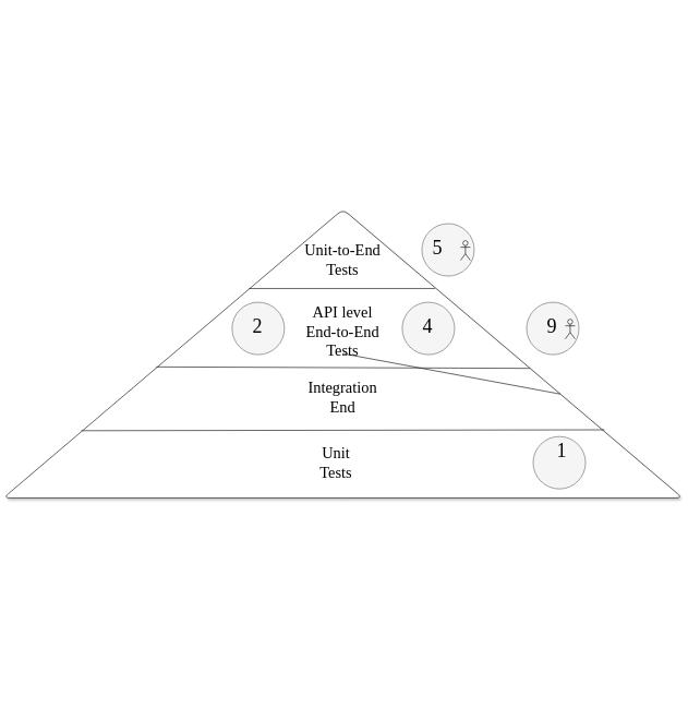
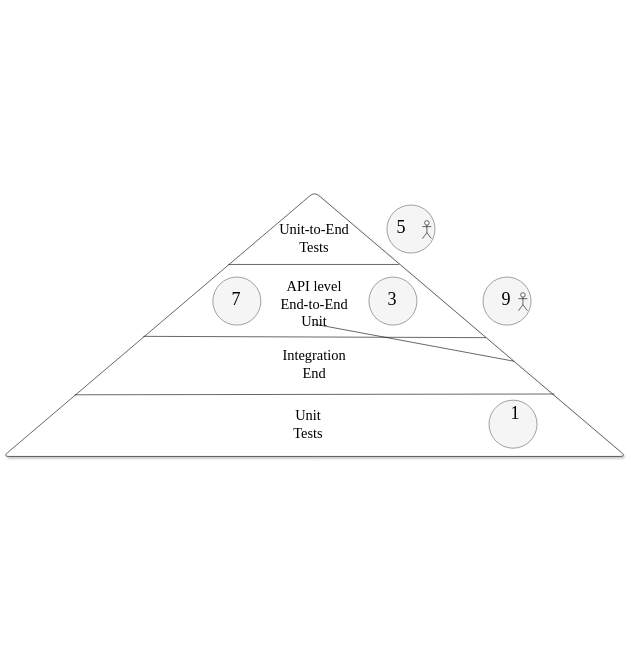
- <mxCell id="24" value="&lt;font style=&quot;font-size: 30px&quot; face=&quot;Tahoma&quot;&gt;2&lt;/font&gt;" style="text;html=1;strokeColor=none;fillColor=none;align=center;verticalAlign=middle;whiteSpace=wrap;rounded=0;" parent="22" vertex="1"><mxGeometry x="19" y="26" width="40" height="20" as="geometry" /></mxCell>
+ <mxCell id="24" value="&lt;font style=&quot;font-size: 30px&quot; face=&quot;Tahoma&quot;&gt;7&lt;/font&gt;" style="text;html=1;strokeColor=none;fillColor=none;align=center;verticalAlign=middle;whiteSpace=wrap;rounded=0;" parent="22" vertex="1"><mxGeometry x="19" y="26" width="40" height="20" as="geometry" /></mxCell>
- <mxCell id="27" value="&lt;font style=&quot;font-size: 30px&quot; face=&quot;Tahoma&quot;&gt;4&lt;/font&gt;" style="text;html=1;strokeColor=none;fillColor=none;align=center;verticalAlign=middle;whiteSpace=wrap;rounded=0;" parent="25" vertex="1"><mxGeometry x="19" y="26" width="40" height="20" as="geometry" /></mxCell>
+ <mxCell id="27" value="&lt;font style=&quot;font-size: 30px&quot; face=&quot;Tahoma&quot;&gt;3&lt;/font&gt;" style="text;html=1;strokeColor=none;fillColor=none;align=center;verticalAlign=middle;whiteSpace=wrap;rounded=0;" parent="25" vertex="1"><mxGeometry x="19" y="26" width="40" height="20" as="geometry" /></mxCell>
- <mxCell id="15" value="&lt;div style=&quot;font-size: 24px&quot;&gt;&lt;font style=&quot;font-size: 24px&quot; face=&quot;Tahoma&quot;&gt;API level &lt;br&gt;&lt;/font&gt;&lt;/div&gt;&lt;div style=&quot;font-size: 24px&quot;&gt;&lt;font style=&quot;font-size: 24px&quot; face=&quot;Tahoma&quot;&gt;End-to-End&lt;/font&gt;&lt;/div&gt;&lt;div style=&quot;font-size: 24px&quot;&gt;&lt;font style=&quot;font-size: 24px&quot; face=&quot;Tahoma&quot;&gt; Tests&lt;/font&gt;&lt;/div&gt;" style="text;html=1;strokeColor=none;fillColor=none;align=center;verticalAlign=middle;whiteSpace=wrap;rounded=0;" vertex="1" parent="1"><mxGeometry x="110.38" y="461" width="260" height="90" as="geometry" /></mxCell>
+ <mxCell id="15" value="&lt;div style=&quot;font-size: 24px&quot;&gt;&lt;font style=&quot;font-size: 24px&quot; face=&quot;Tahoma&quot;&gt;API level &lt;br&gt;&lt;/font&gt;&lt;/div&gt;&lt;div style=&quot;font-size: 24px&quot;&gt;&lt;font style=&quot;font-size: 24px&quot; face=&quot;Tahoma&quot;&gt;End-to-End&lt;/font&gt;&lt;/div&gt;&lt;div style=&quot;font-size: 24px&quot;&gt;&lt;font style=&quot;font-size: 24px&quot; face=&quot;Tahoma&quot;&gt; Unit&lt;/font&gt;&lt;/div&gt;" style="text;html=1;strokeColor=none;fillColor=none;align=center;verticalAlign=middle;whiteSpace=wrap;rounded=0;" vertex="1" parent="1"><mxGeometry x="110.38" y="461" width="260" height="90" as="geometry" /></mxCell>
